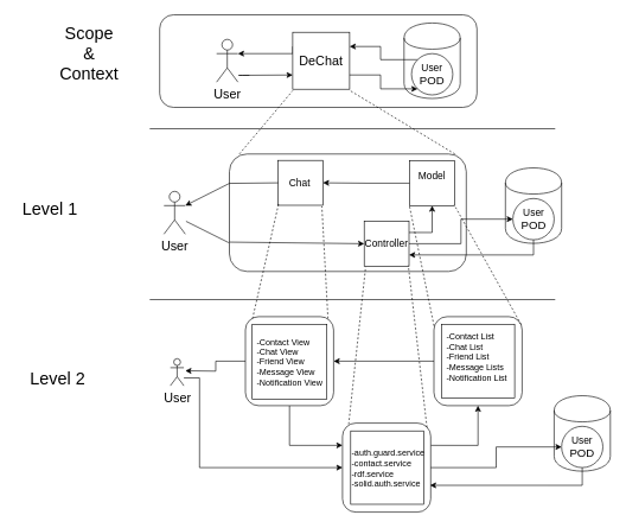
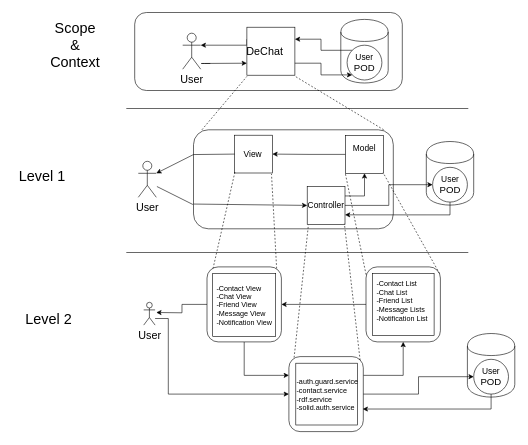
- <mxCell id="10" value="&lt;font style=&quot;font-size: 18px&quot;&gt;DeChat&lt;/font&gt;" style="text;html=1;strokeColor=none;fillColor=none;align=center;verticalAlign=middle;whiteSpace=wrap;rounded=0;" parent="1" vertex="1"><mxGeometry x="431" y="74.5" width="40" height="20" as="geometry" /></mxCell>
+ <mxCell id="10" value="&lt;font style=&quot;font-size: 18px&quot;&gt;DeChat&lt;/font&gt;" style="text;html=1;strokeColor=none;fillColor=none;align=center;verticalAlign=middle;whiteSpace=wrap;rounded=0;" parent="1" vertex="1"><mxGeometry x="421" y="74.5" width="40" height="20" as="geometry" /></mxCell>
- <mxCell id="22" value="&lt;font style=&quot;font-size: 14px&quot;&gt;Chat&lt;/font&gt;" style="text;html=1;strokeColor=none;fillColor=none;align=center;verticalAlign=middle;whiteSpace=wrap;rounded=0;" parent="1" vertex="1"><mxGeometry x="401" y="246" width="40" height="20" as="geometry" /></mxCell>
+ <mxCell id="22" value="&lt;font style=&quot;font-size: 14px&quot;&gt;View&lt;/font&gt;" style="text;html=1;strokeColor=none;fillColor=none;align=center;verticalAlign=middle;whiteSpace=wrap;rounded=0;" parent="1" vertex="1"><mxGeometry x="401" y="246" width="40" height="20" as="geometry" /></mxCell>
